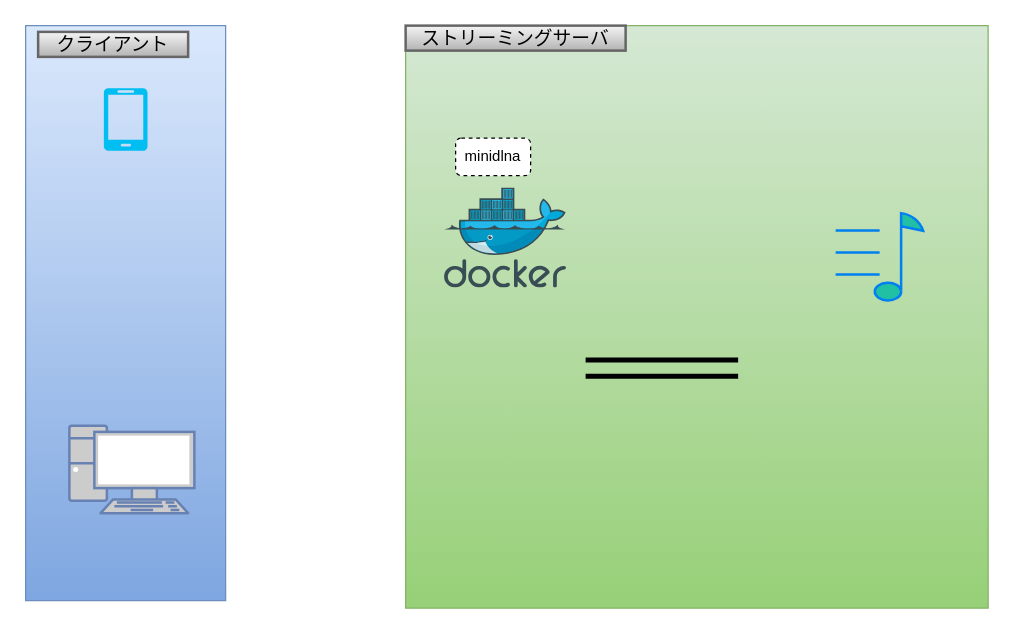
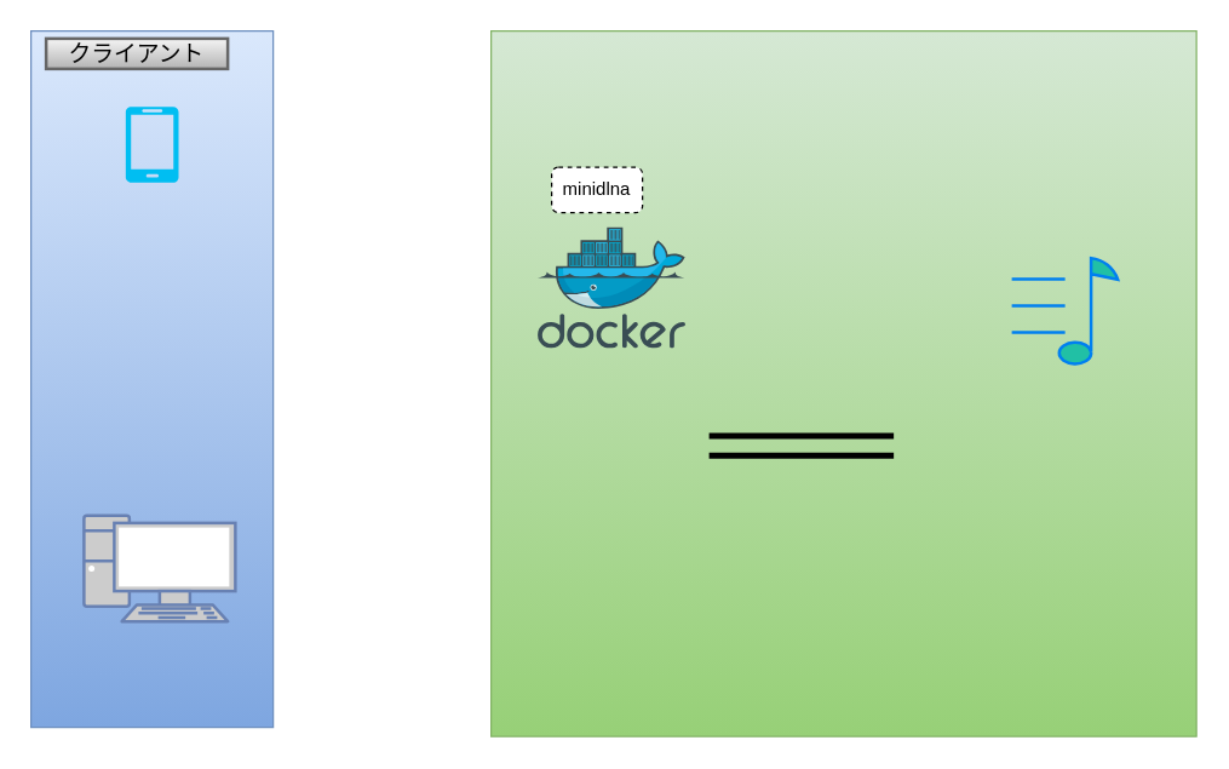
- <mxCell id="12" value="ストリーミングサーバ" style="text;html=1;strokeColor=#666666;fillColor=#f5f5f5;align=center;verticalAlign=middle;whiteSpace=wrap;rounded=0;sketch=0;strokeWidth=2;fontSize=15;gradientColor=#b3b3b3;" parent="1" vertex="1"><mxGeometry x="324" width="176" height="20" as="geometry" y="20" /></mxCell>
